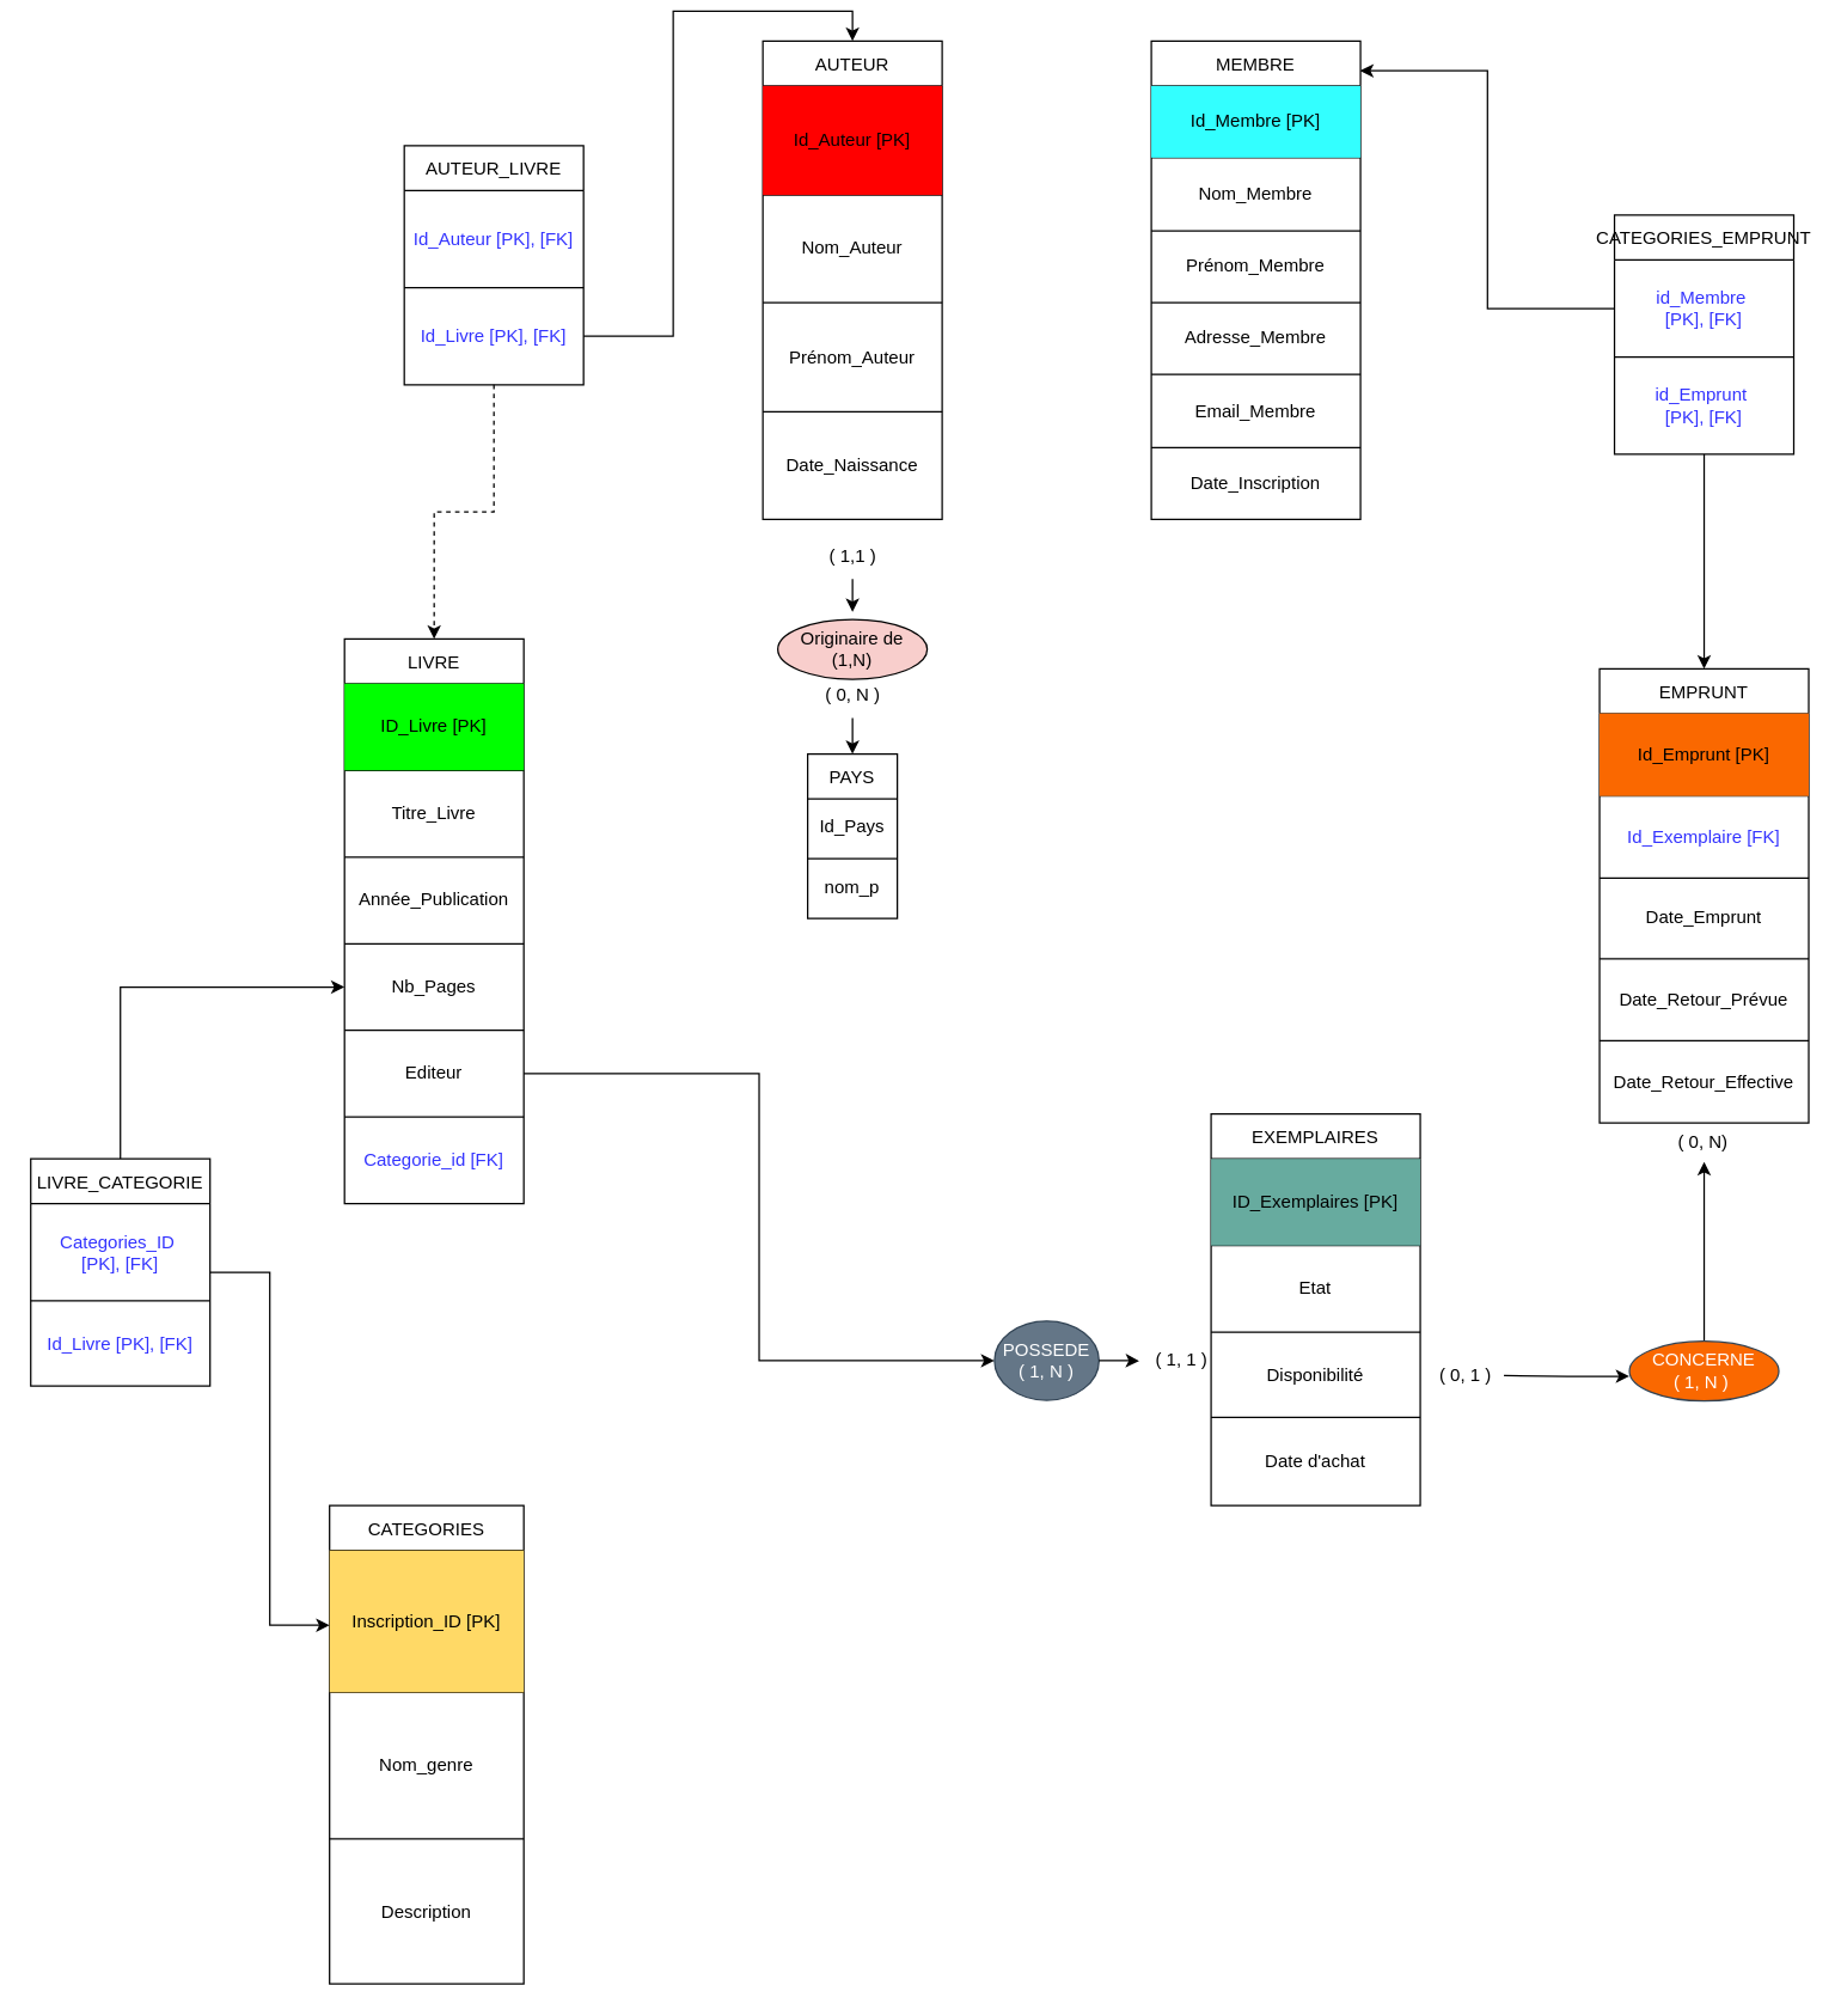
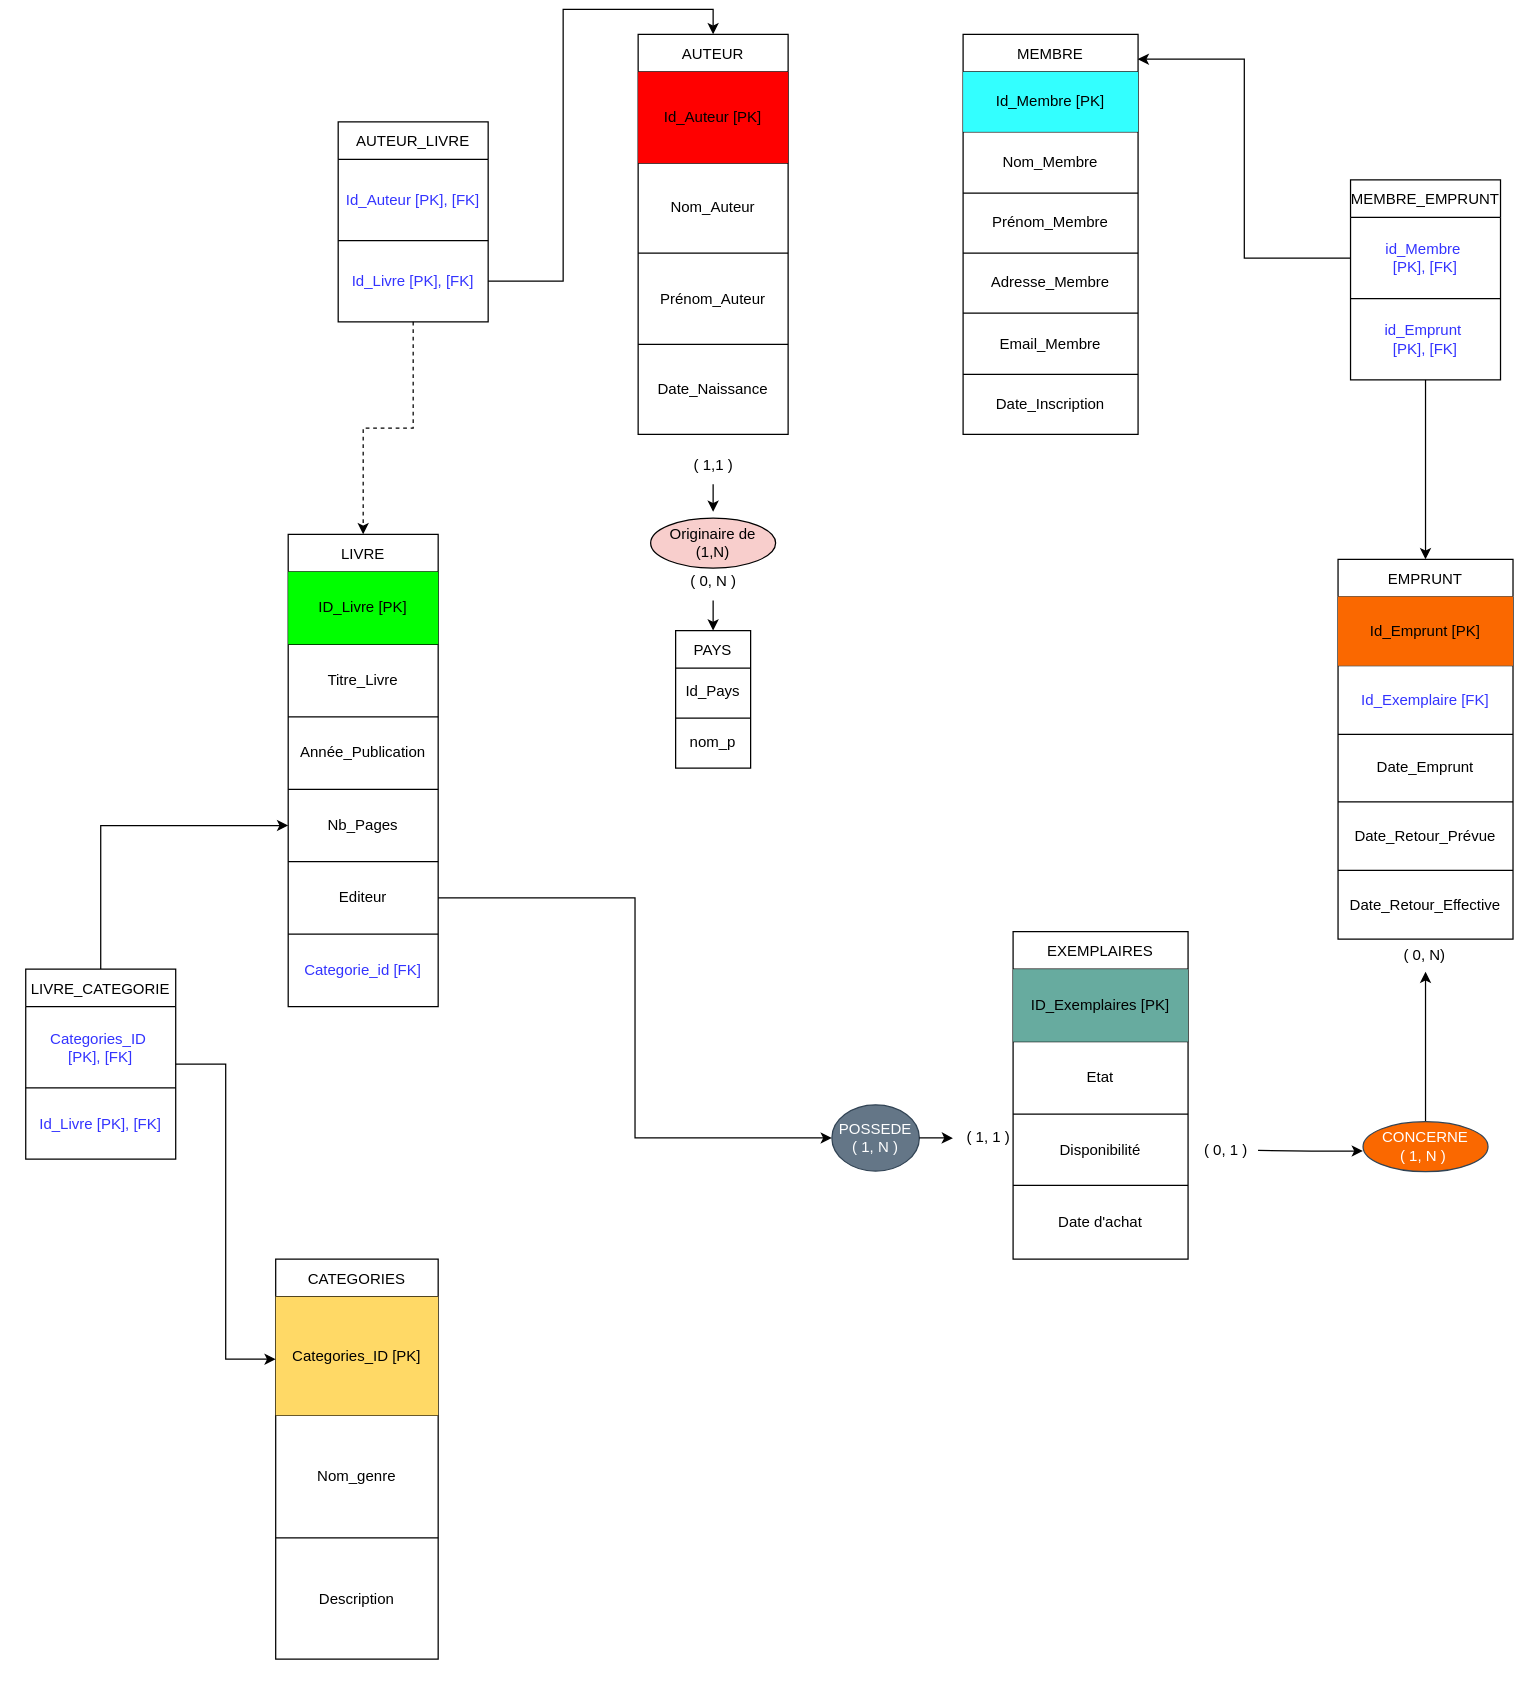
- <mxCell id="92" value="CATEGORIES_EMPRUNT" style="shape=table;startSize=30;container=1;collapsible=0;childLayout=tableLayout;" parent="1" vertex="1"><mxGeometry x="1080" y="136.5" width="120" height="160" as="geometry" /></mxCell>
+ <mxCell id="92" value="MEMBRE_EMPRUNT" style="shape=table;startSize=30;container=1;collapsible=0;childLayout=tableLayout;" parent="1" vertex="1"><mxGeometry x="1080" y="136.5" width="120" height="160" as="geometry" /></mxCell>
- <mxCell id="48" value="Inscription_ID [PK]" style="shape=partialRectangle;html=1;whiteSpace=wrap;connectable=0;strokeColor=inherit;overflow=hidden;fillColor=#FFD966;top=0;left=0;bottom=0;right=0;pointerEvents=1;fillStyle=auto;" parent="47" vertex="1"><mxGeometry width="130" height="95" as="geometry"><mxRectangle width="130" height="95" as="alternateBounds" /></mxGeometry></mxCell>
+ <mxCell id="48" value="Categories_ID [PK]" style="shape=partialRectangle;html=1;whiteSpace=wrap;connectable=0;strokeColor=inherit;overflow=hidden;fillColor=#FFD966;top=0;left=0;bottom=0;right=0;pointerEvents=1;fillStyle=auto;" parent="47" vertex="1"><mxGeometry width="130" height="95" as="geometry"><mxRectangle width="130" height="95" as="alternateBounds" /></mxGeometry></mxCell>
